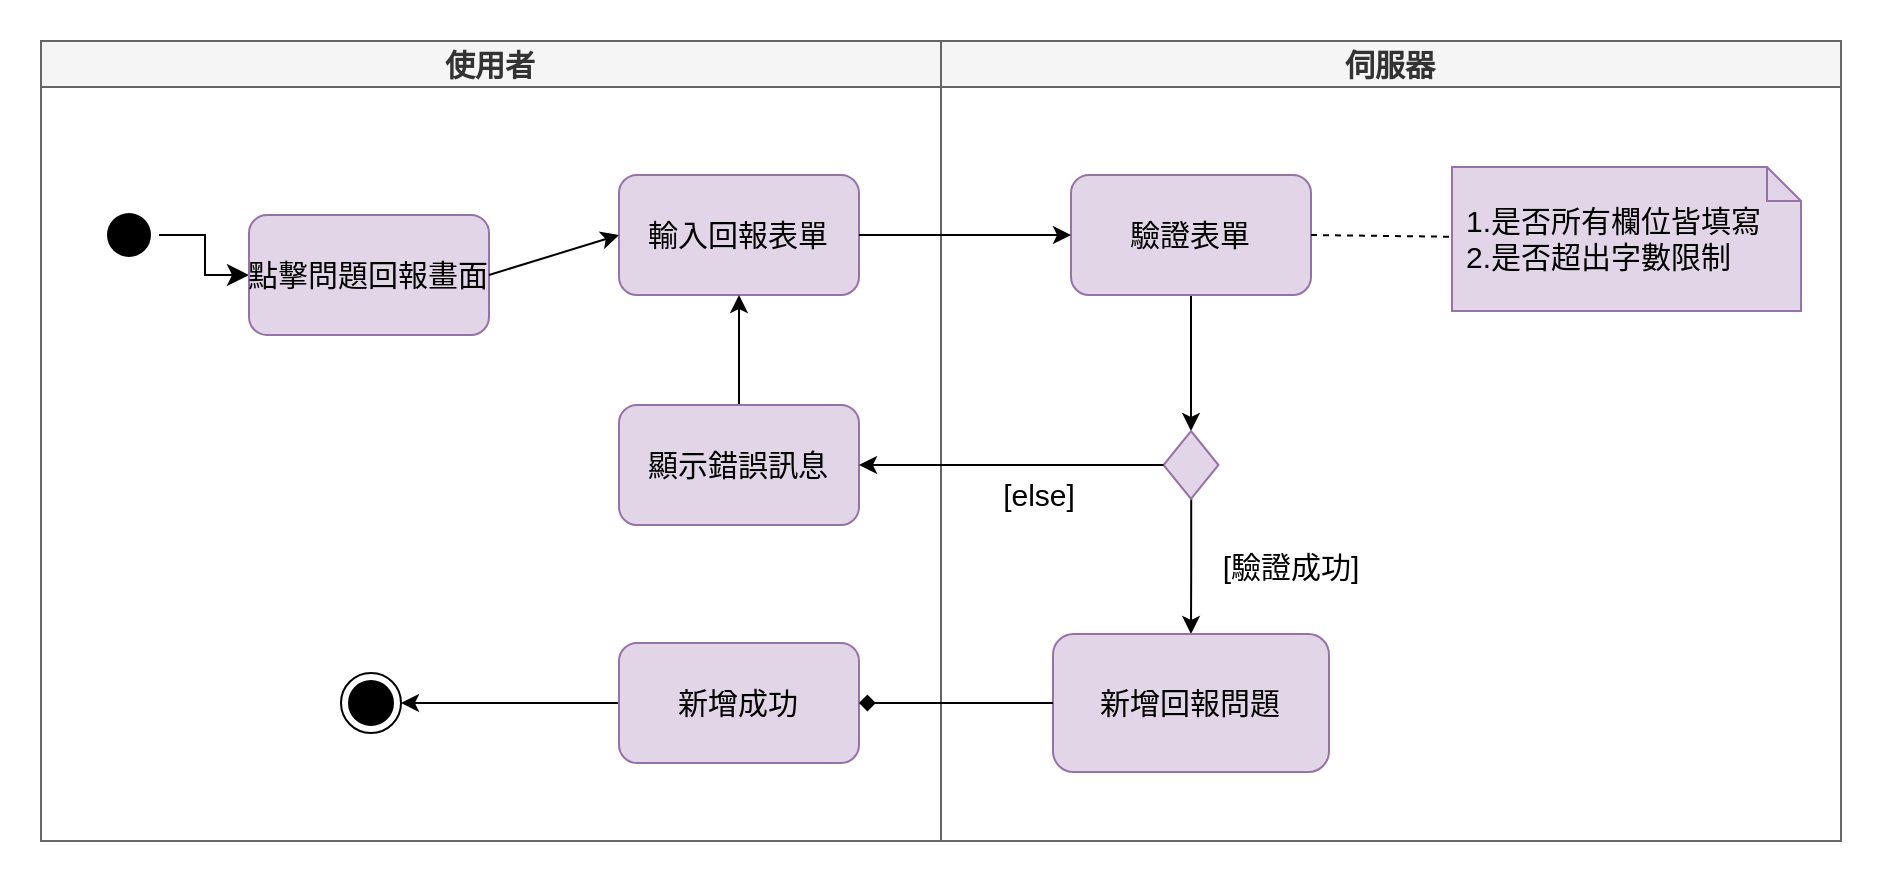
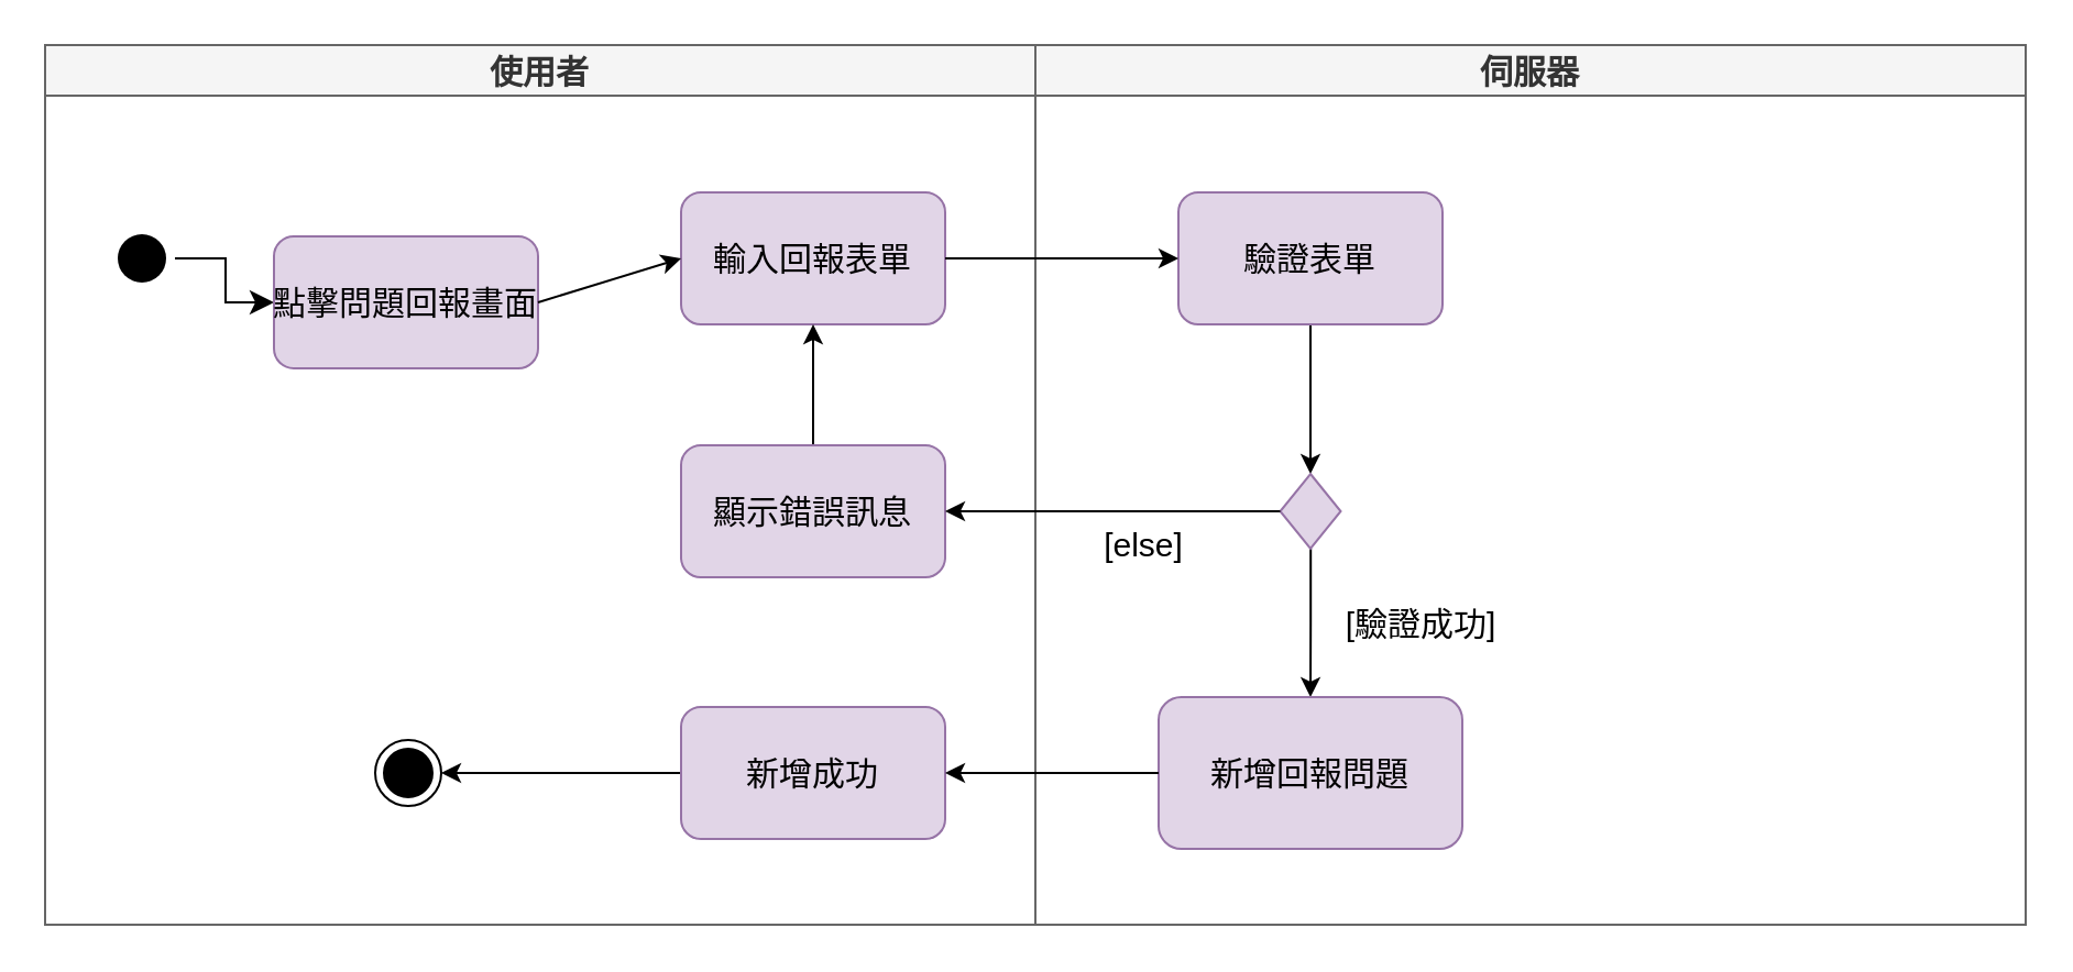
- <mxCell id="17" value="" style="endArrow=none;strokeColor=#000000;endFill=0;rounded=0;dashed=1;exitX=1;exitY=0.5;exitDx=0;exitDy=0;fontColor=default;fontSize=15;" parent="13" source="16" target="14" edge="1"><mxGeometry relative="1" as="geometry"><mxPoint x="185.5" y="99" as="sourcePoint" /></mxGeometry></mxCell>
- <mxCell id="14" value="1.是否所有欄位皆填寫&#10;2.是否超出字數限制" style="shape=note;whiteSpace=wrap;size=17;align=left;fillColor=#e1d5e7;strokeColor=#9673a6;perimeterSpacing=0;spacingLeft=5;fontSize=15;" parent="13" vertex="1"><mxGeometry x="255.5" y="63" width="174.5" height="72" as="geometry" /></mxCell>
- <mxCell id="23" style="edgeStyle=orthogonalEdgeStyle;rounded=0;orthogonalLoop=1;jettySize=auto;html=1;entryX=1;entryY=0.5;entryDx=0;entryDy=0;fontSize=15;endArrow=diamond;" parent="1" source="21" target="12" edge="1"><mxGeometry relative="1" as="geometry" /></mxCell>
+ <mxCell id="23" style="edgeStyle=orthogonalEdgeStyle;rounded=0;orthogonalLoop=1;jettySize=auto;html=1;entryX=1;entryY=0.5;entryDx=0;entryDy=0;fontSize=15;" parent="1" source="21" target="12" edge="1"><mxGeometry relative="1" as="geometry" /></mxCell>
